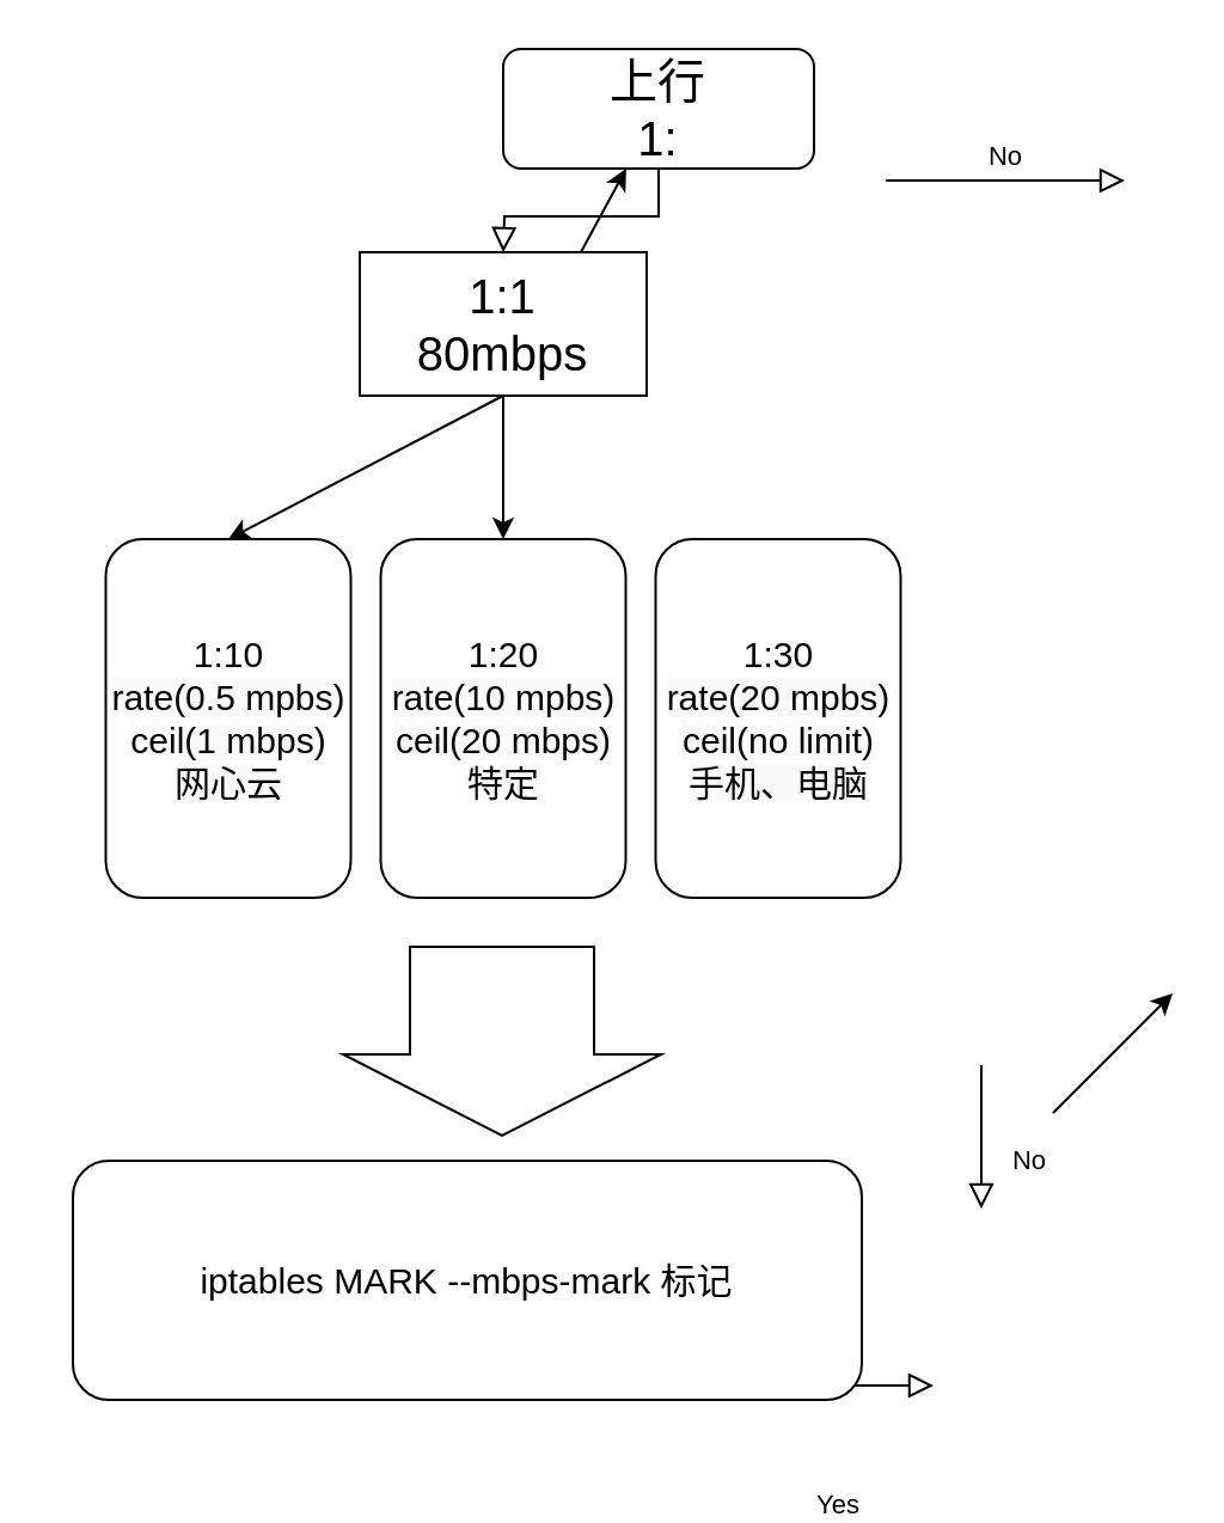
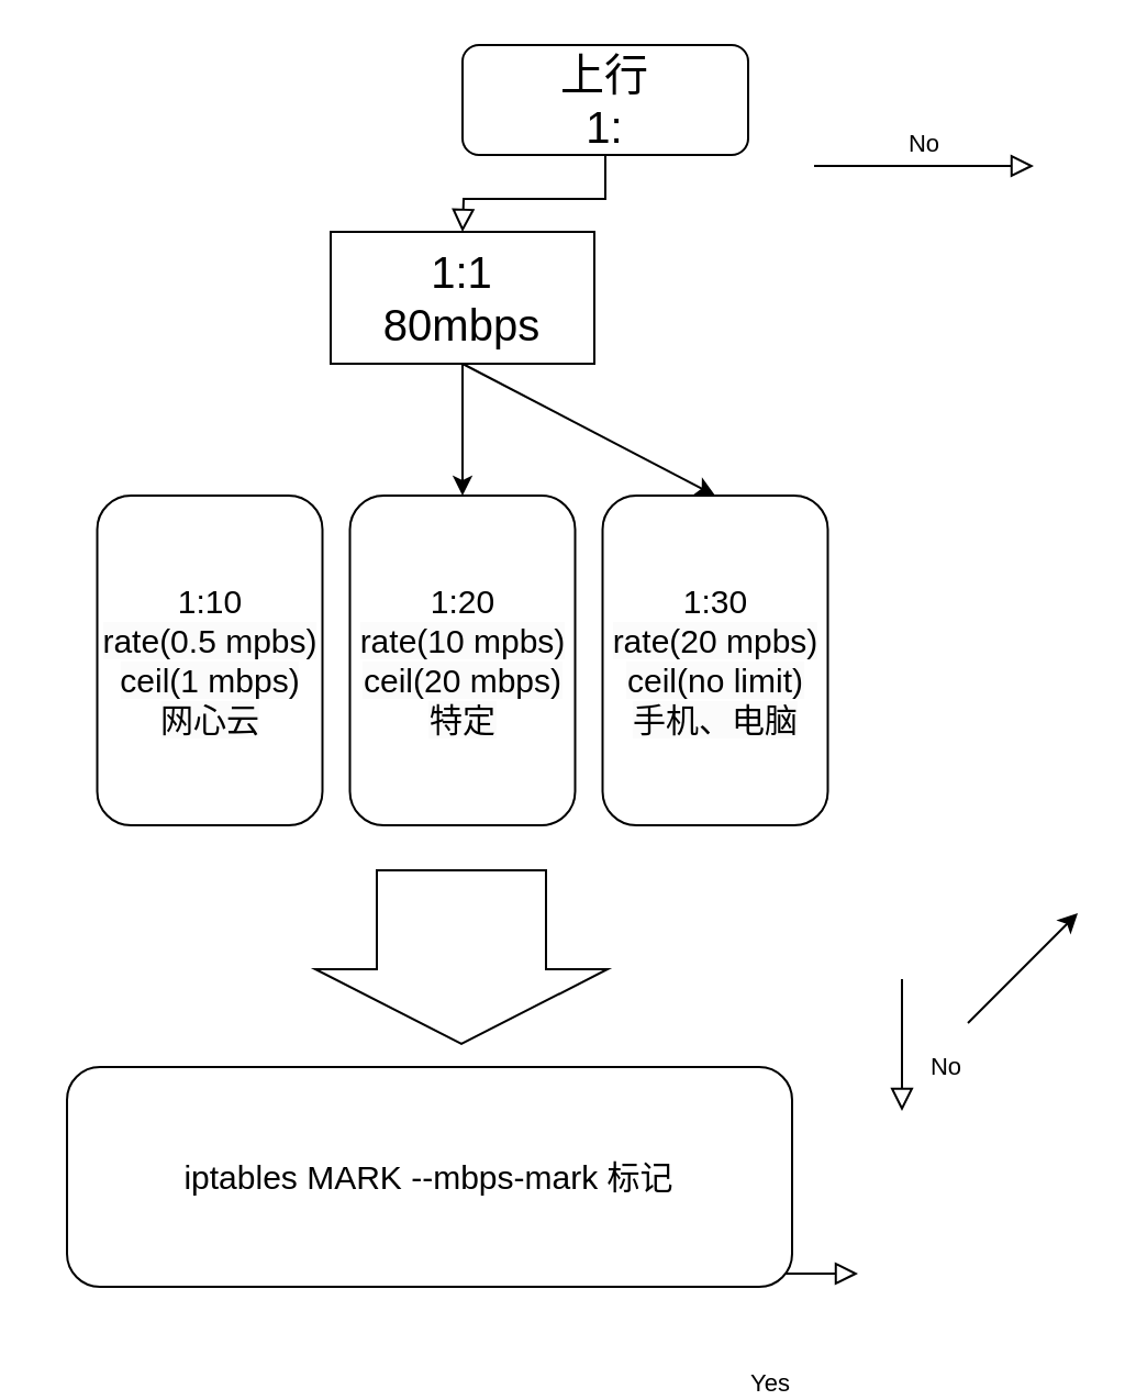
- <mxCell id="9" value="" style="endArrow=classic;html=1;rounded=0;fontSize=20;exitX=0.5;exitY=1;exitDx=0;exitDy=0;" edge="1" parent="1" source="11" target="3"><mxGeometry width="50" height="50" relative="1" as="geometry"><mxPoint x="220" y="165" as="sourcePoint" /><mxPoint x="330" y="225" as="targetPoint" /></mxGeometry></mxCell>
+ <mxCell id="9" value="" style="endArrow=classic;html=1;rounded=0;fontSize=20;entryX=0;entryY=0.5;entryDx=0;entryDy=0;exitX=0.5;exitY=1;exitDx=0;exitDy=0;" edge="1" parent="1" source="11" target="16"><mxGeometry width="50" height="50" relative="1" as="geometry"><mxPoint x="220" y="165" as="sourcePoint" /><mxPoint x="330" y="225" as="targetPoint" /></mxGeometry></mxCell>
- <mxCell id="8" value="" style="endArrow=classic;html=1;rounded=0;fontSize=20;entryX=0;entryY=0.5;entryDx=0;entryDy=0;exitX=0.5;exitY=1;exitDx=0;exitDy=0;" edge="1" parent="1" source="11" target="14"><mxGeometry width="50" height="50" relative="1" as="geometry"><mxPoint x="160" y="155" as="sourcePoint" /><mxPoint x="92.5" y="225" as="targetPoint" /></mxGeometry></mxCell>
